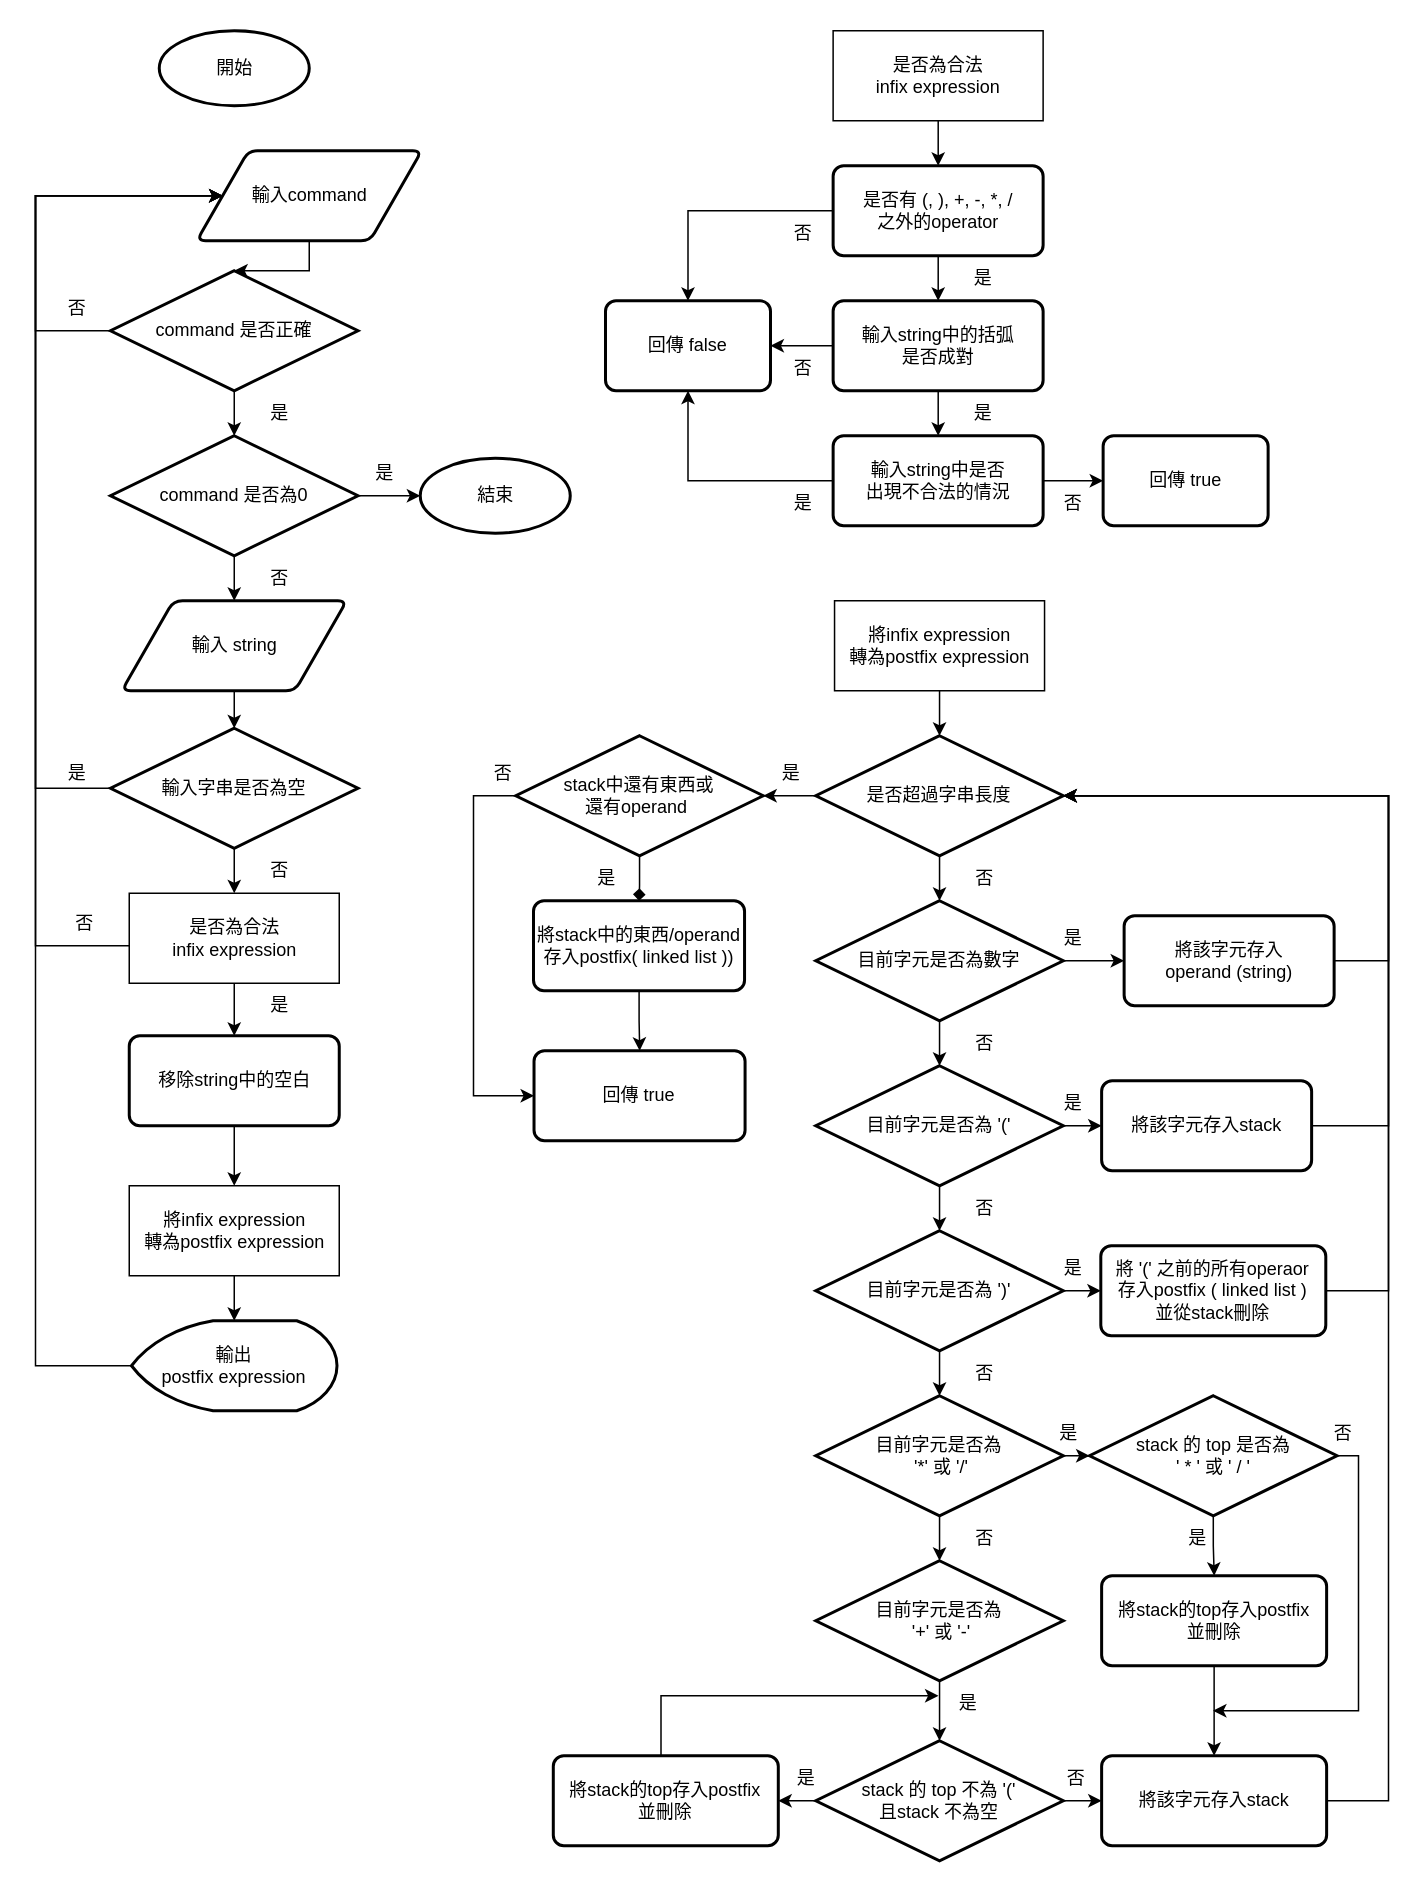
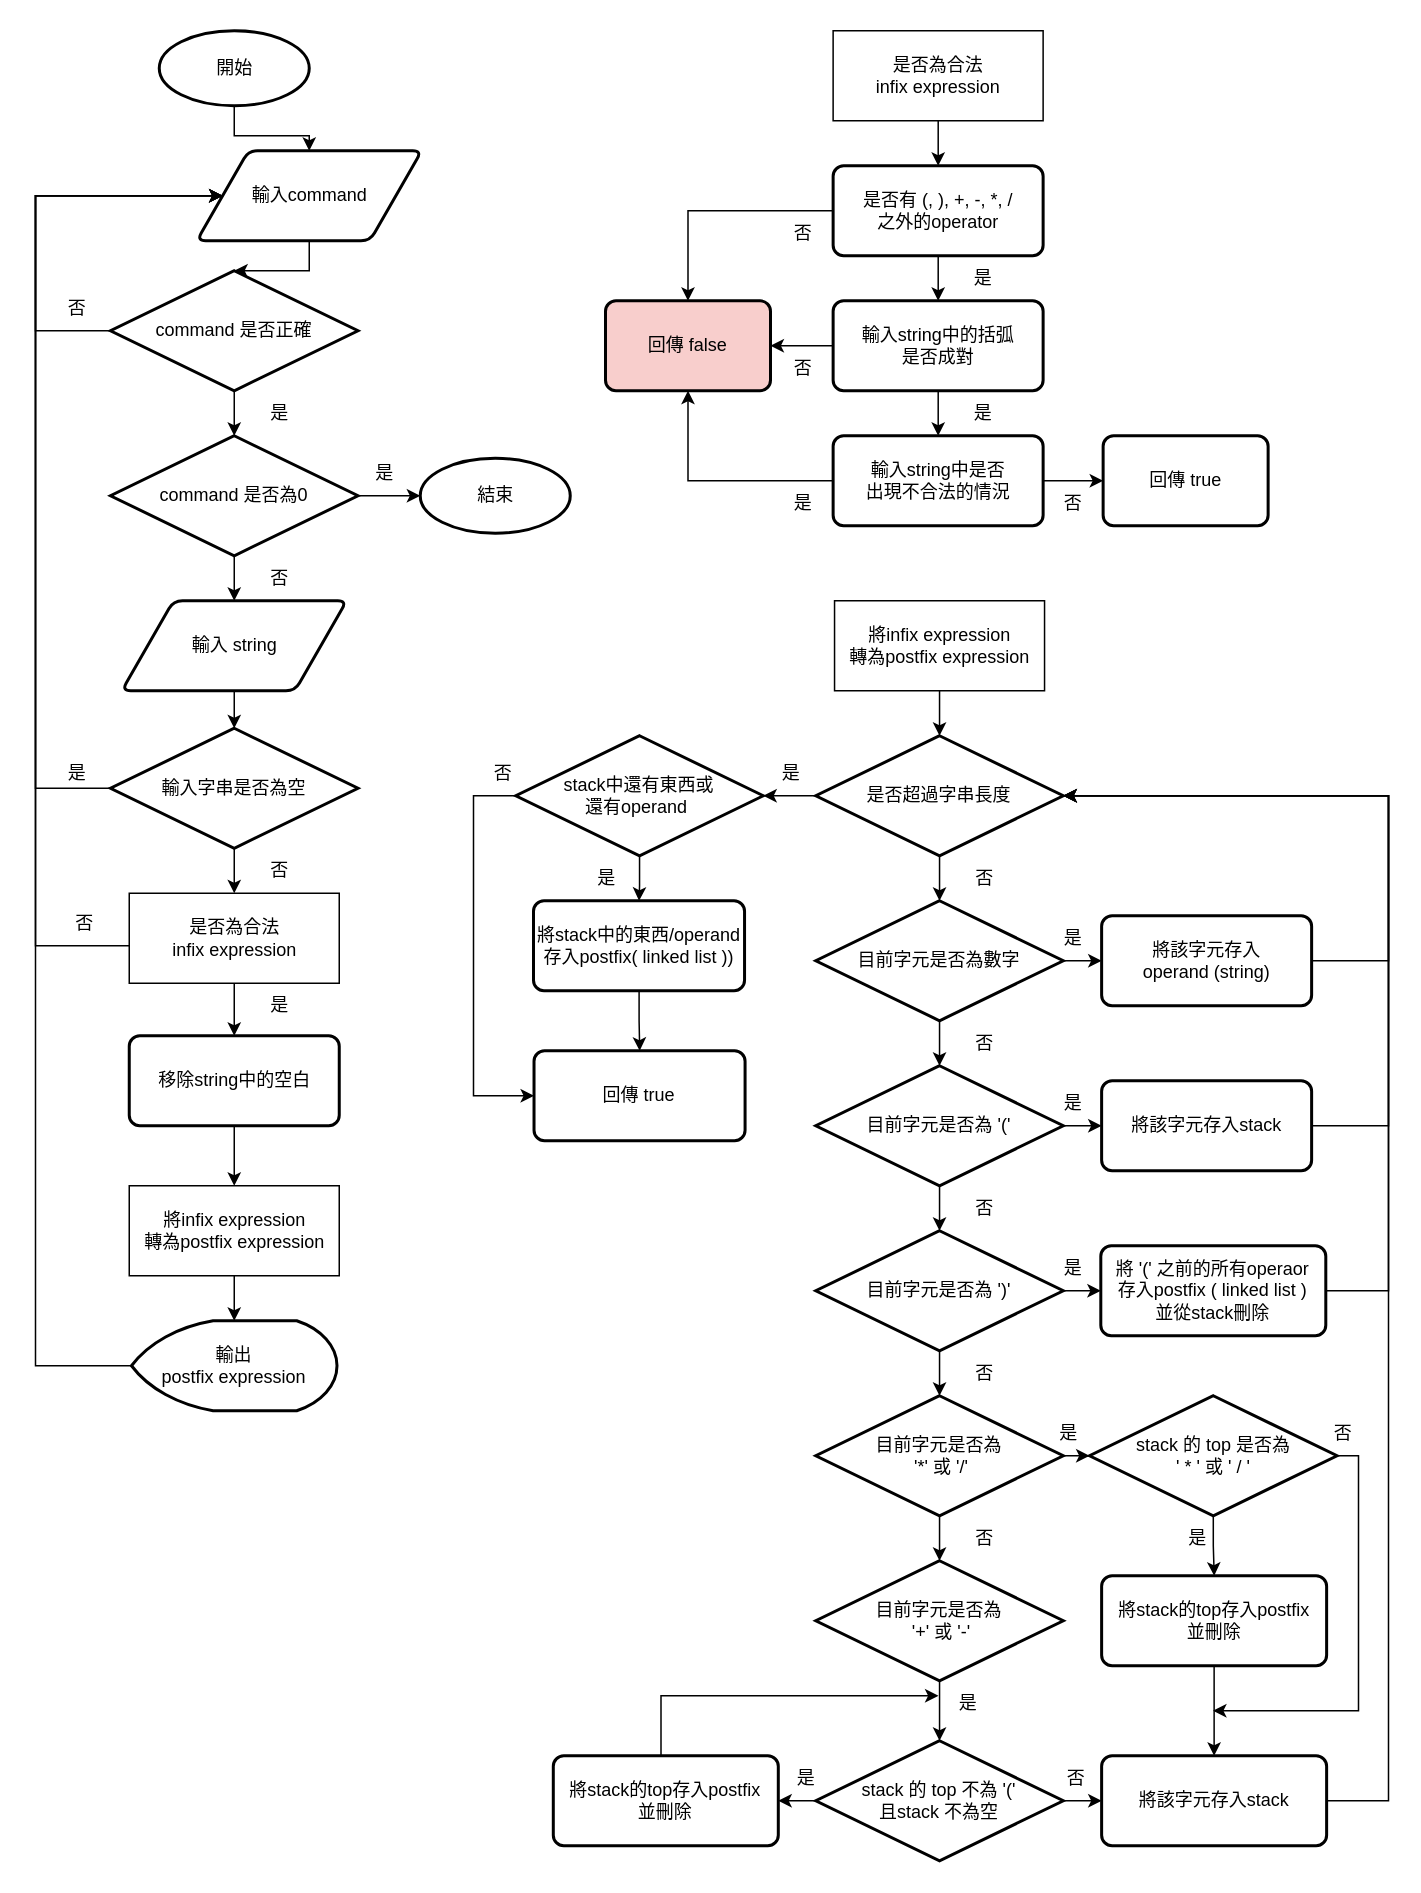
+ <mxCell id="81" value="" style="edgeStyle=orthogonalEdgeStyle;rounded=0;orthogonalLoop=1;jettySize=auto;html=1;" edge="1" parent="1" source="79" target="80"><mxGeometry relative="1" as="geometry" /></mxCell>
- <mxCell id="28" value="回傳 false" style="rounded=1;whiteSpace=wrap;html=1;absoluteArcSize=1;arcSize=14;strokeWidth=2;" vertex="1" parent="1"><mxGeometry x="403" y="200" width="110" height="60" as="geometry" /></mxCell>
+ <mxCell id="28" value="回傳 false" style="rounded=1;whiteSpace=wrap;html=1;absoluteArcSize=1;arcSize=14;strokeWidth=2;fillColor=#f8cecc;" vertex="1" parent="1"><mxGeometry x="403" y="200" width="110" height="60" as="geometry" /></mxCell>
- <mxCell id="55" value="" style="edgeStyle=orthogonalEdgeStyle;rounded=0;orthogonalLoop=1;jettySize=auto;html=1;endArrow=diamond;" edge="1" parent="1" source="57" target="59"><mxGeometry relative="1" as="geometry" /></mxCell>
+ <mxCell id="55" value="" style="edgeStyle=orthogonalEdgeStyle;rounded=0;orthogonalLoop=1;jettySize=auto;html=1;" edge="1" parent="1" source="57" target="59"><mxGeometry relative="1" as="geometry" /></mxCell>
- <mxCell id="22" value="將該字元存入&lt;br&gt;operand (string)" style="rounded=1;whiteSpace=wrap;html=1;absoluteArcSize=1;arcSize=14;strokeWidth=2;" vertex="1" parent="1"><mxGeometry x="748.75" y="610" width="140" height="60" as="geometry" /></mxCell>
+ <mxCell id="22" value="將該字元存入&lt;br&gt;operand (string)" style="rounded=1;whiteSpace=wrap;html=1;absoluteArcSize=1;arcSize=14;strokeWidth=2;" vertex="1" parent="1"><mxGeometry x="733.75" y="610" width="140" height="60" as="geometry" /></mxCell>
